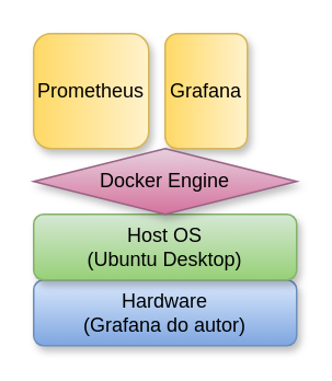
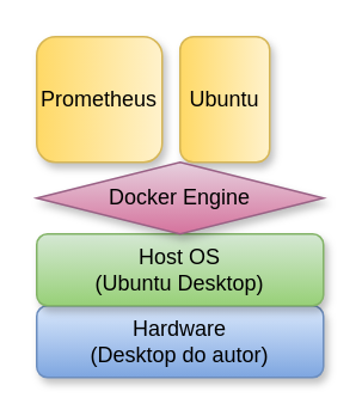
- <mxCell id="5" value="&lt;div&gt;Grafana&lt;/div&gt;" style="rounded=1;whiteSpace=wrap;html=1;direction=south;shadow=1;glass=0;fillColor=#fff2cc;gradientColor=#ffd966;strokeColor=#d6b656;" parent="1" vertex="1"><mxGeometry x="100" y="20" width="50" height="70" as="geometry" /></mxCell>
+ <mxCell id="5" value="&lt;div&gt;Ubuntu&lt;/div&gt;" style="rounded=1;whiteSpace=wrap;html=1;direction=south;shadow=1;glass=0;fillColor=#fff2cc;gradientColor=#ffd966;strokeColor=#d6b656;" parent="1" vertex="1"><mxGeometry x="100" y="20" width="50" height="70" as="geometry" /></mxCell>
- <mxCell id="2" value="Hardware&lt;br&gt;(Grafana do autor)" style="rounded=1;whiteSpace=wrap;html=1;shadow=1;gradientDirection=south;fillColor=#dae8fc;strokeColor=#6c8ebf;gradientColor=#7ea6e0;glass=0;" parent="1" vertex="1"><mxGeometry x="20" y="170" width="160" height="40" as="geometry" /></mxCell>
+ <mxCell id="2" value="Hardware&lt;br&gt;(Desktop do autor)" style="rounded=1;whiteSpace=wrap;html=1;shadow=1;gradientDirection=south;fillColor=#dae8fc;strokeColor=#6c8ebf;gradientColor=#7ea6e0;glass=0;" parent="1" vertex="1"><mxGeometry x="20" y="170" width="160" height="40" as="geometry" /></mxCell>
